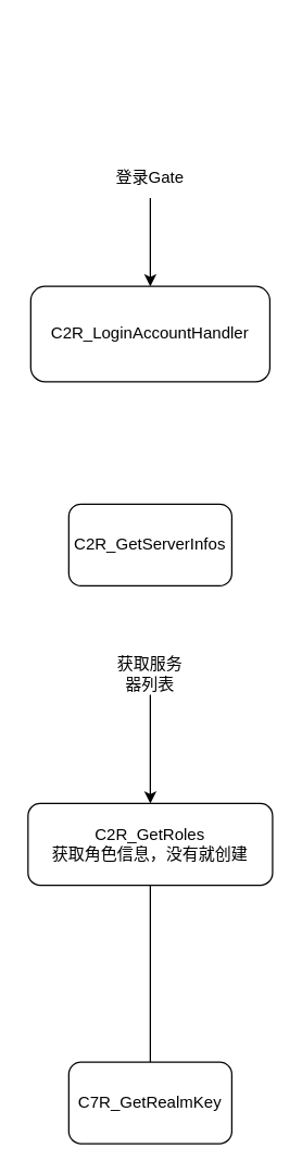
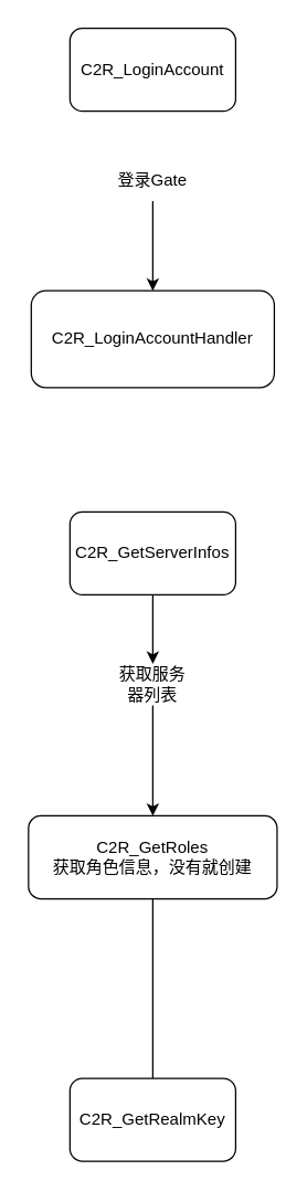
+ <mxCell id="3" value="C2R_LoginAccount" style="rounded=1;whiteSpace=wrap;html=1;" vertex="1" parent="1"><mxGeometry x="50" y="20" width="120" height="60" as="geometry" /></mxCell>
+ <mxCell id="10" value="" style="edgeStyle=orthogonalEdgeStyle;rounded=0;orthogonalLoop=1;jettySize=auto;html=1;" edge="1" parent="1" source="7" target="11"><mxGeometry relative="1" as="geometry"><mxPoint x="110" y="430" as="sourcePoint" /><mxPoint x="110" y="520" as="targetPoint" /></mxGeometry></mxCell>
- <mxCell id="12" value="C7R_GetRealmKey" style="rounded=1;whiteSpace=wrap;html=1;" vertex="1" parent="1"><mxGeometry x="50" y="780" width="120" height="60" as="geometry" /></mxCell>
+ <mxCell id="12" value="C2R_GetRealmKey" style="rounded=1;whiteSpace=wrap;html=1;" vertex="1" parent="1"><mxGeometry x="50" y="780" width="120" height="60" as="geometry" /></mxCell>
